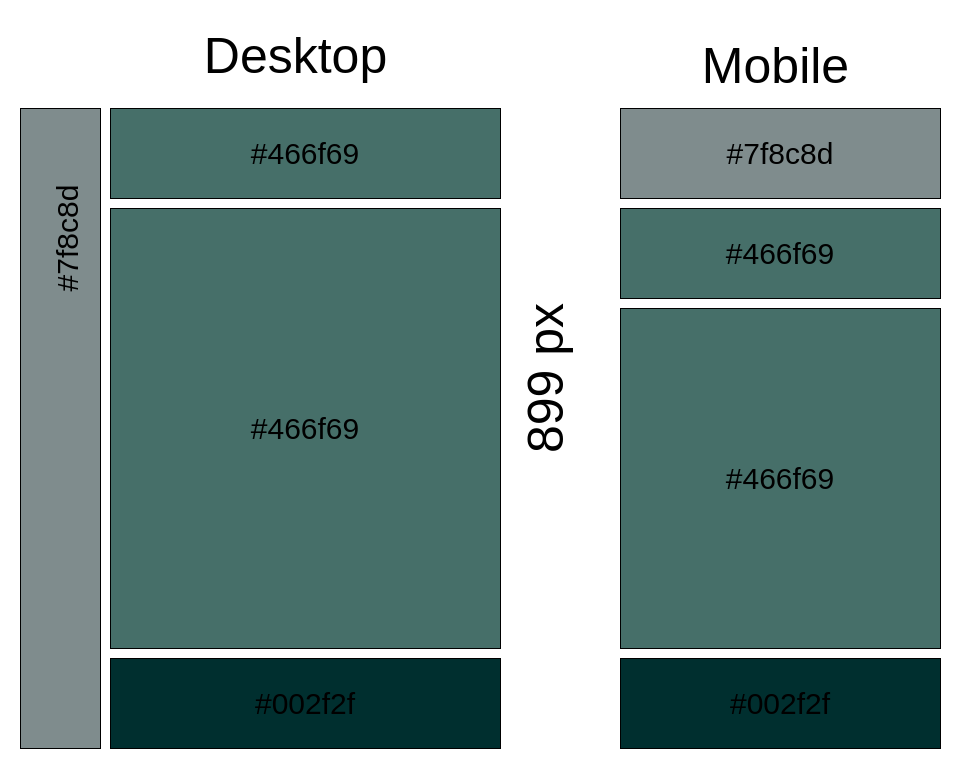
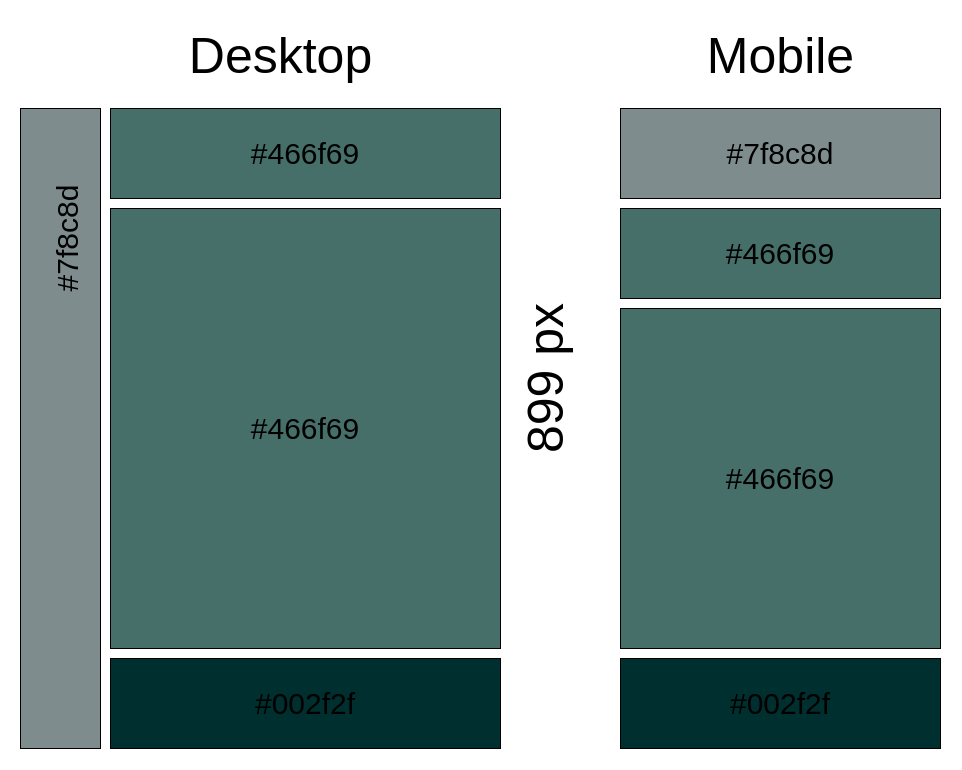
- <mxCell id="12" value="Desktop" style="text;html=1;align=center;verticalAlign=middle;resizable=0;points=[];autosize=1;fontSize=50;" vertex="1" parent="1"><mxGeometry x="195" y="20" width="200" height="70" as="geometry" /></mxCell>
+ <mxCell id="12" value="Desktop" style="text;html=1;align=center;verticalAlign=middle;resizable=0;points=[];autosize=1;fontSize=50;" vertex="1" parent="1"><mxGeometry x="180" width="200" height="70" as="geometry" y="20" /></mxCell>
- <mxCell id="13" value="Mobile" style="text;html=1;align=center;verticalAlign=middle;resizable=0;points=[];autosize=1;fontSize=50;" vertex="1" parent="1"><mxGeometry x="695" y="30" width="160" height="70" as="geometry" /></mxCell>
+ <mxCell id="13" value="Mobile" style="text;html=1;align=center;verticalAlign=middle;resizable=0;points=[];autosize=1;fontSize=50;" vertex="1" parent="1"><mxGeometry x="700" width="160" height="70" as="geometry" y="20" /></mxCell>
